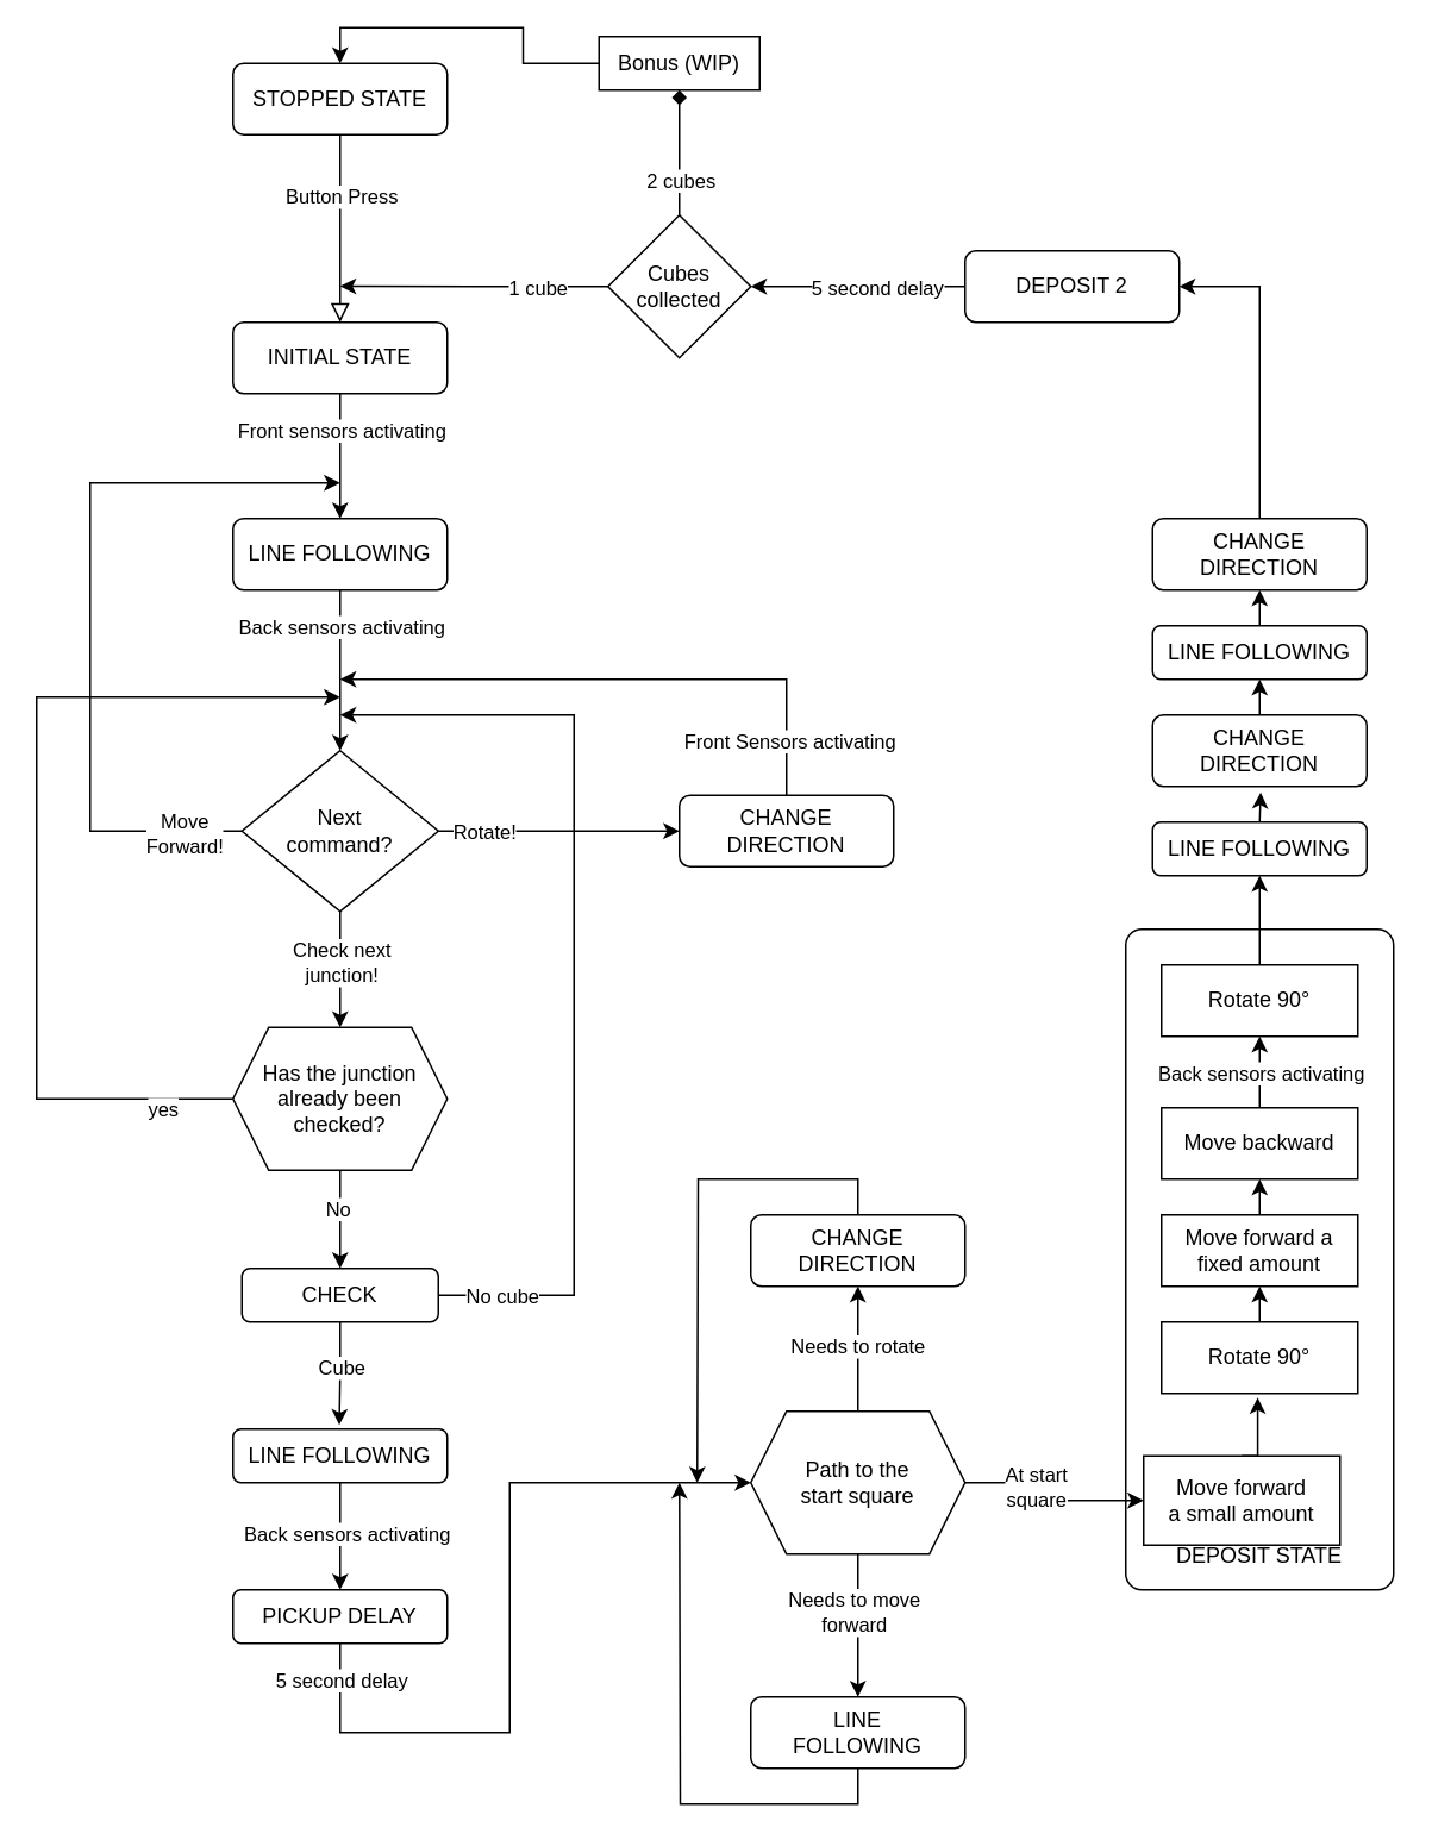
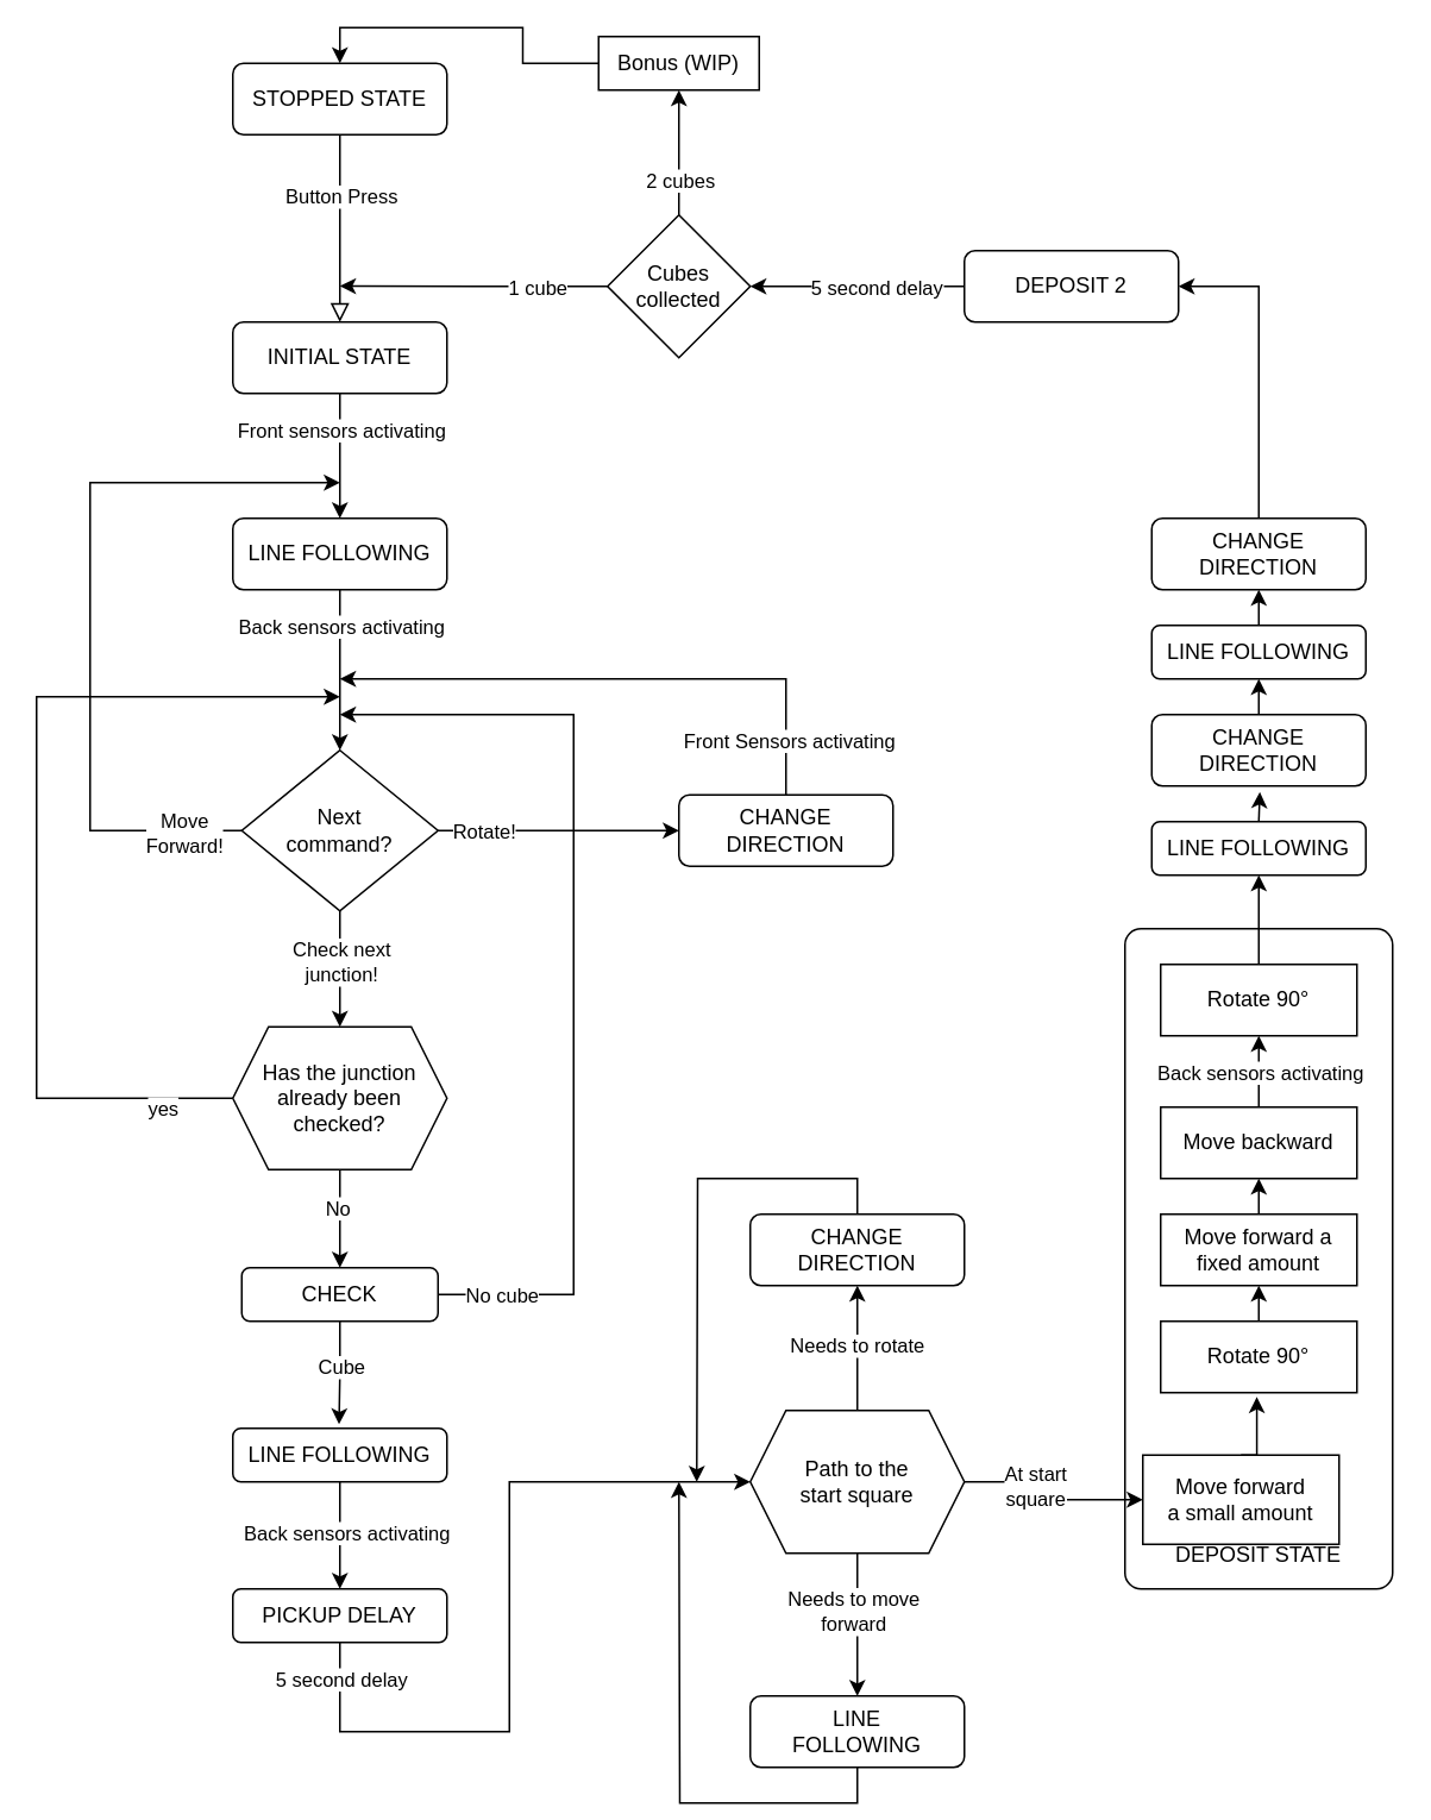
- <mxCell id="75" style="edgeStyle=orthogonalEdgeStyle;rounded=0;orthogonalLoop=1;jettySize=auto;html=1;exitX=0.5;exitY=0;exitDx=0;exitDy=0;entryX=0.5;entryY=1;entryDx=0;entryDy=0;endArrow=diamond;" edge="1" parent="1" source="77" target="79"><mxGeometry relative="1" as="geometry" /></mxCell>
+ <mxCell id="75" style="edgeStyle=orthogonalEdgeStyle;rounded=0;orthogonalLoop=1;jettySize=auto;html=1;exitX=0.5;exitY=0;exitDx=0;exitDy=0;entryX=0.5;entryY=1;entryDx=0;entryDy=0;" edge="1" parent="1" source="77" target="79"><mxGeometry relative="1" as="geometry" /></mxCell>
